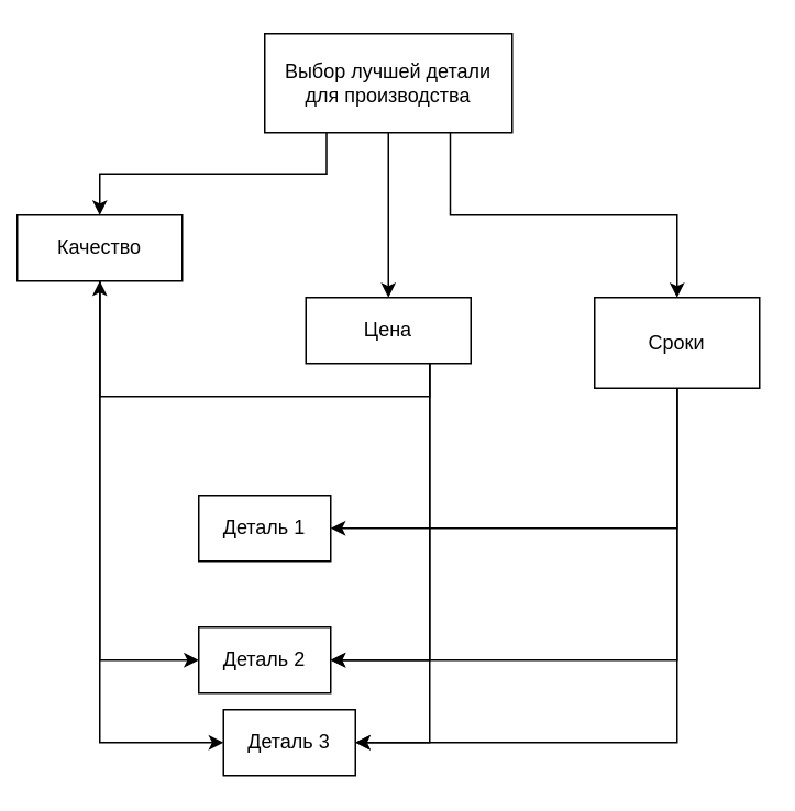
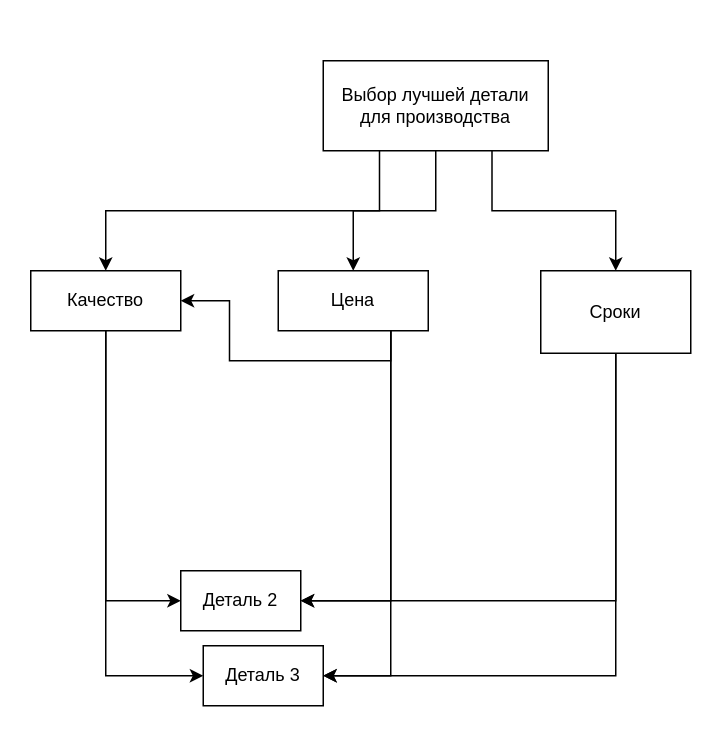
- <mxCell id="5" value="Выбор лучшей детали для производства" style="rounded=0;whiteSpace=wrap;html=1;" vertex="1" parent="1"><mxGeometry x="160" y="20" width="150" height="60" as="geometry" /></mxCell>
+ <mxCell id="5" value="Выбор лучшей детали для производства" style="rounded=0;whiteSpace=wrap;html=1;" vertex="1" parent="1"><mxGeometry x="215" y="40" width="150" height="60" as="geometry" /></mxCell>
- <mxCell id="12" value="Качество" style="rounded=0;whiteSpace=wrap;html=1;" vertex="1" parent="1"><mxGeometry x="10" y="130" width="100" height="40" as="geometry" /></mxCell>
+ <mxCell id="12" value="Качество" style="rounded=0;whiteSpace=wrap;html=1;" vertex="1" parent="1"><mxGeometry x="20" y="180" width="100" height="40" as="geometry" /></mxCell>
- <mxCell id="17" value="Деталь 1" style="rounded=0;whiteSpace=wrap;html=1;" vertex="1" parent="1"><mxGeometry x="120" y="300" width="80" height="40" as="geometry" /></mxCell>
- <mxCell id="13" style="edgeStyle=orthogonalEdgeStyle;rounded=0;orthogonalLoop=1;jettySize=auto;html=1;exitX=0.5;exitY=1;exitDx=0;exitDy=0;entryX=1;entryY=0.5;entryDx=0;entryDy=0;" edge="1" parent="1" source="16" target="17"><mxGeometry relative="1" as="geometry" /></mxCell>
